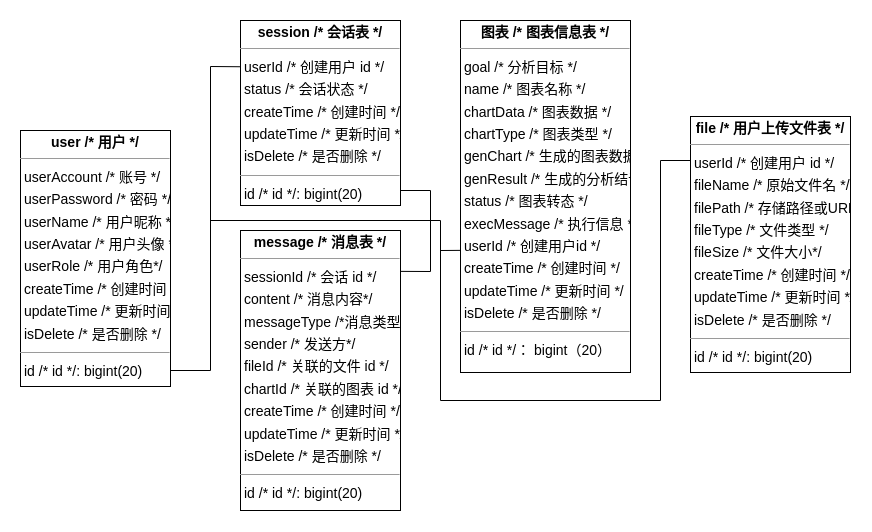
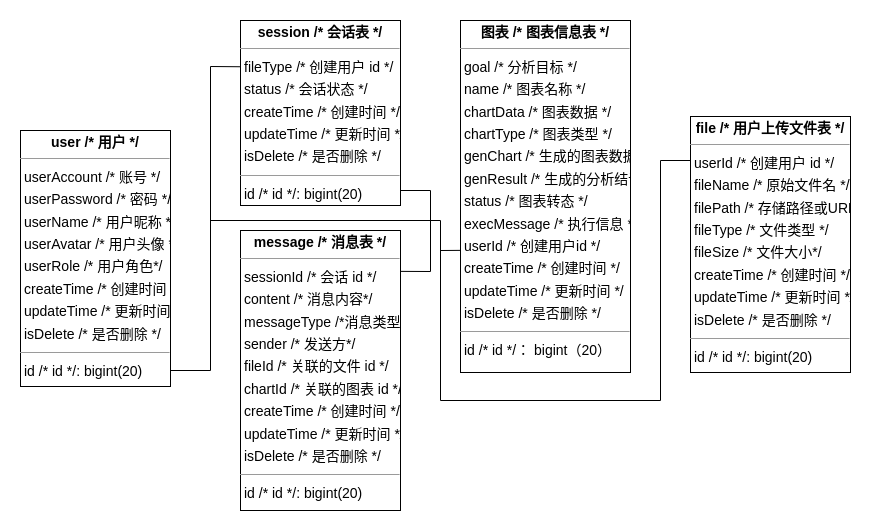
- <mxCell id="5" value="&lt;p style=&quot;margin:0px;margin-top:4px;text-align:center;&quot;&gt;&lt;b&gt;session  /* 会话表 */&lt;/b&gt;&lt;/p&gt;&lt;hr size=&quot;1&quot;&gt;&lt;p style=&quot;margin:0 0 0 4px;line-height:1.6;&quot;&gt; userId  /* 创建用户 id */&amp;nbsp; &amp;nbsp; &amp;nbsp; &amp;nbsp; &amp;nbsp; &amp;nbsp; &amp;nbsp; : bigint(20)&lt;br&gt; status  /* 会话状态 */&amp;nbsp; &amp;nbsp; &amp;nbsp; &amp;nbsp; &amp;nbsp; &amp;nbsp; &amp;nbsp; &amp;nbsp; &amp;nbsp; : varchar(50)&lt;br&gt; createTime  /* 创建时间 */&amp;nbsp; &amp;nbsp; &amp;nbsp; &amp;nbsp; &amp;nbsp; : datetime&lt;br&gt; updateTime  /* 更新时间 */&amp;nbsp; &amp;nbsp; &amp;nbsp; &amp;nbsp; : datetime&lt;br&gt; isDelete  /* 是否删除 */&amp;nbsp; &amp;nbsp; &amp;nbsp; &amp;nbsp; &amp;nbsp; &amp;nbsp; : tinyint(4)&lt;/p&gt;&lt;hr size=&quot;1&quot;&gt;&lt;p style=&quot;margin:0 0 0 4px;line-height:1.6;&quot;&gt; id  /* id */: bigint(20)&lt;/p&gt;" style="verticalAlign=top;align=left;overflow=fill;fontSize=14;fontFamily=Helvetica;html=1;rounded=0;shadow=0;comic=0;labelBackgroundColor=none;strokeWidth=1;" parent="1" vertex="1"><mxGeometry x="240" y="20" width="160" height="185" as="geometry" /></mxCell>
+ <mxCell id="5" value="&lt;p style=&quot;margin:0px;margin-top:4px;text-align:center;&quot;&gt;&lt;b&gt;session  /* 会话表 */&lt;/b&gt;&lt;/p&gt;&lt;hr size=&quot;1&quot;&gt;&lt;p style=&quot;margin:0 0 0 4px;line-height:1.6;&quot;&gt; fileType  /* 创建用户 id */&amp;nbsp; &amp;nbsp; &amp;nbsp; &amp;nbsp; &amp;nbsp; &amp;nbsp; &amp;nbsp; : bigint(20)&lt;br&gt; status  /* 会话状态 */&amp;nbsp; &amp;nbsp; &amp;nbsp; &amp;nbsp; &amp;nbsp; &amp;nbsp; &amp;nbsp; &amp;nbsp; &amp;nbsp; : varchar(50)&lt;br&gt; createTime  /* 创建时间 */&amp;nbsp; &amp;nbsp; &amp;nbsp; &amp;nbsp; &amp;nbsp; : datetime&lt;br&gt; updateTime  /* 更新时间 */&amp;nbsp; &amp;nbsp; &amp;nbsp; &amp;nbsp; : datetime&lt;br&gt; isDelete  /* 是否删除 */&amp;nbsp; &amp;nbsp; &amp;nbsp; &amp;nbsp; &amp;nbsp; &amp;nbsp; : tinyint(4)&lt;/p&gt;&lt;hr size=&quot;1&quot;&gt;&lt;p style=&quot;margin:0 0 0 4px;line-height:1.6;&quot;&gt; id  /* id */: bigint(20)&lt;/p&gt;" style="verticalAlign=top;align=left;overflow=fill;fontSize=14;fontFamily=Helvetica;html=1;rounded=0;shadow=0;comic=0;labelBackgroundColor=none;strokeWidth=1;" parent="1" vertex="1"><mxGeometry x="240" y="20" width="160" height="185" as="geometry" /></mxCell>
